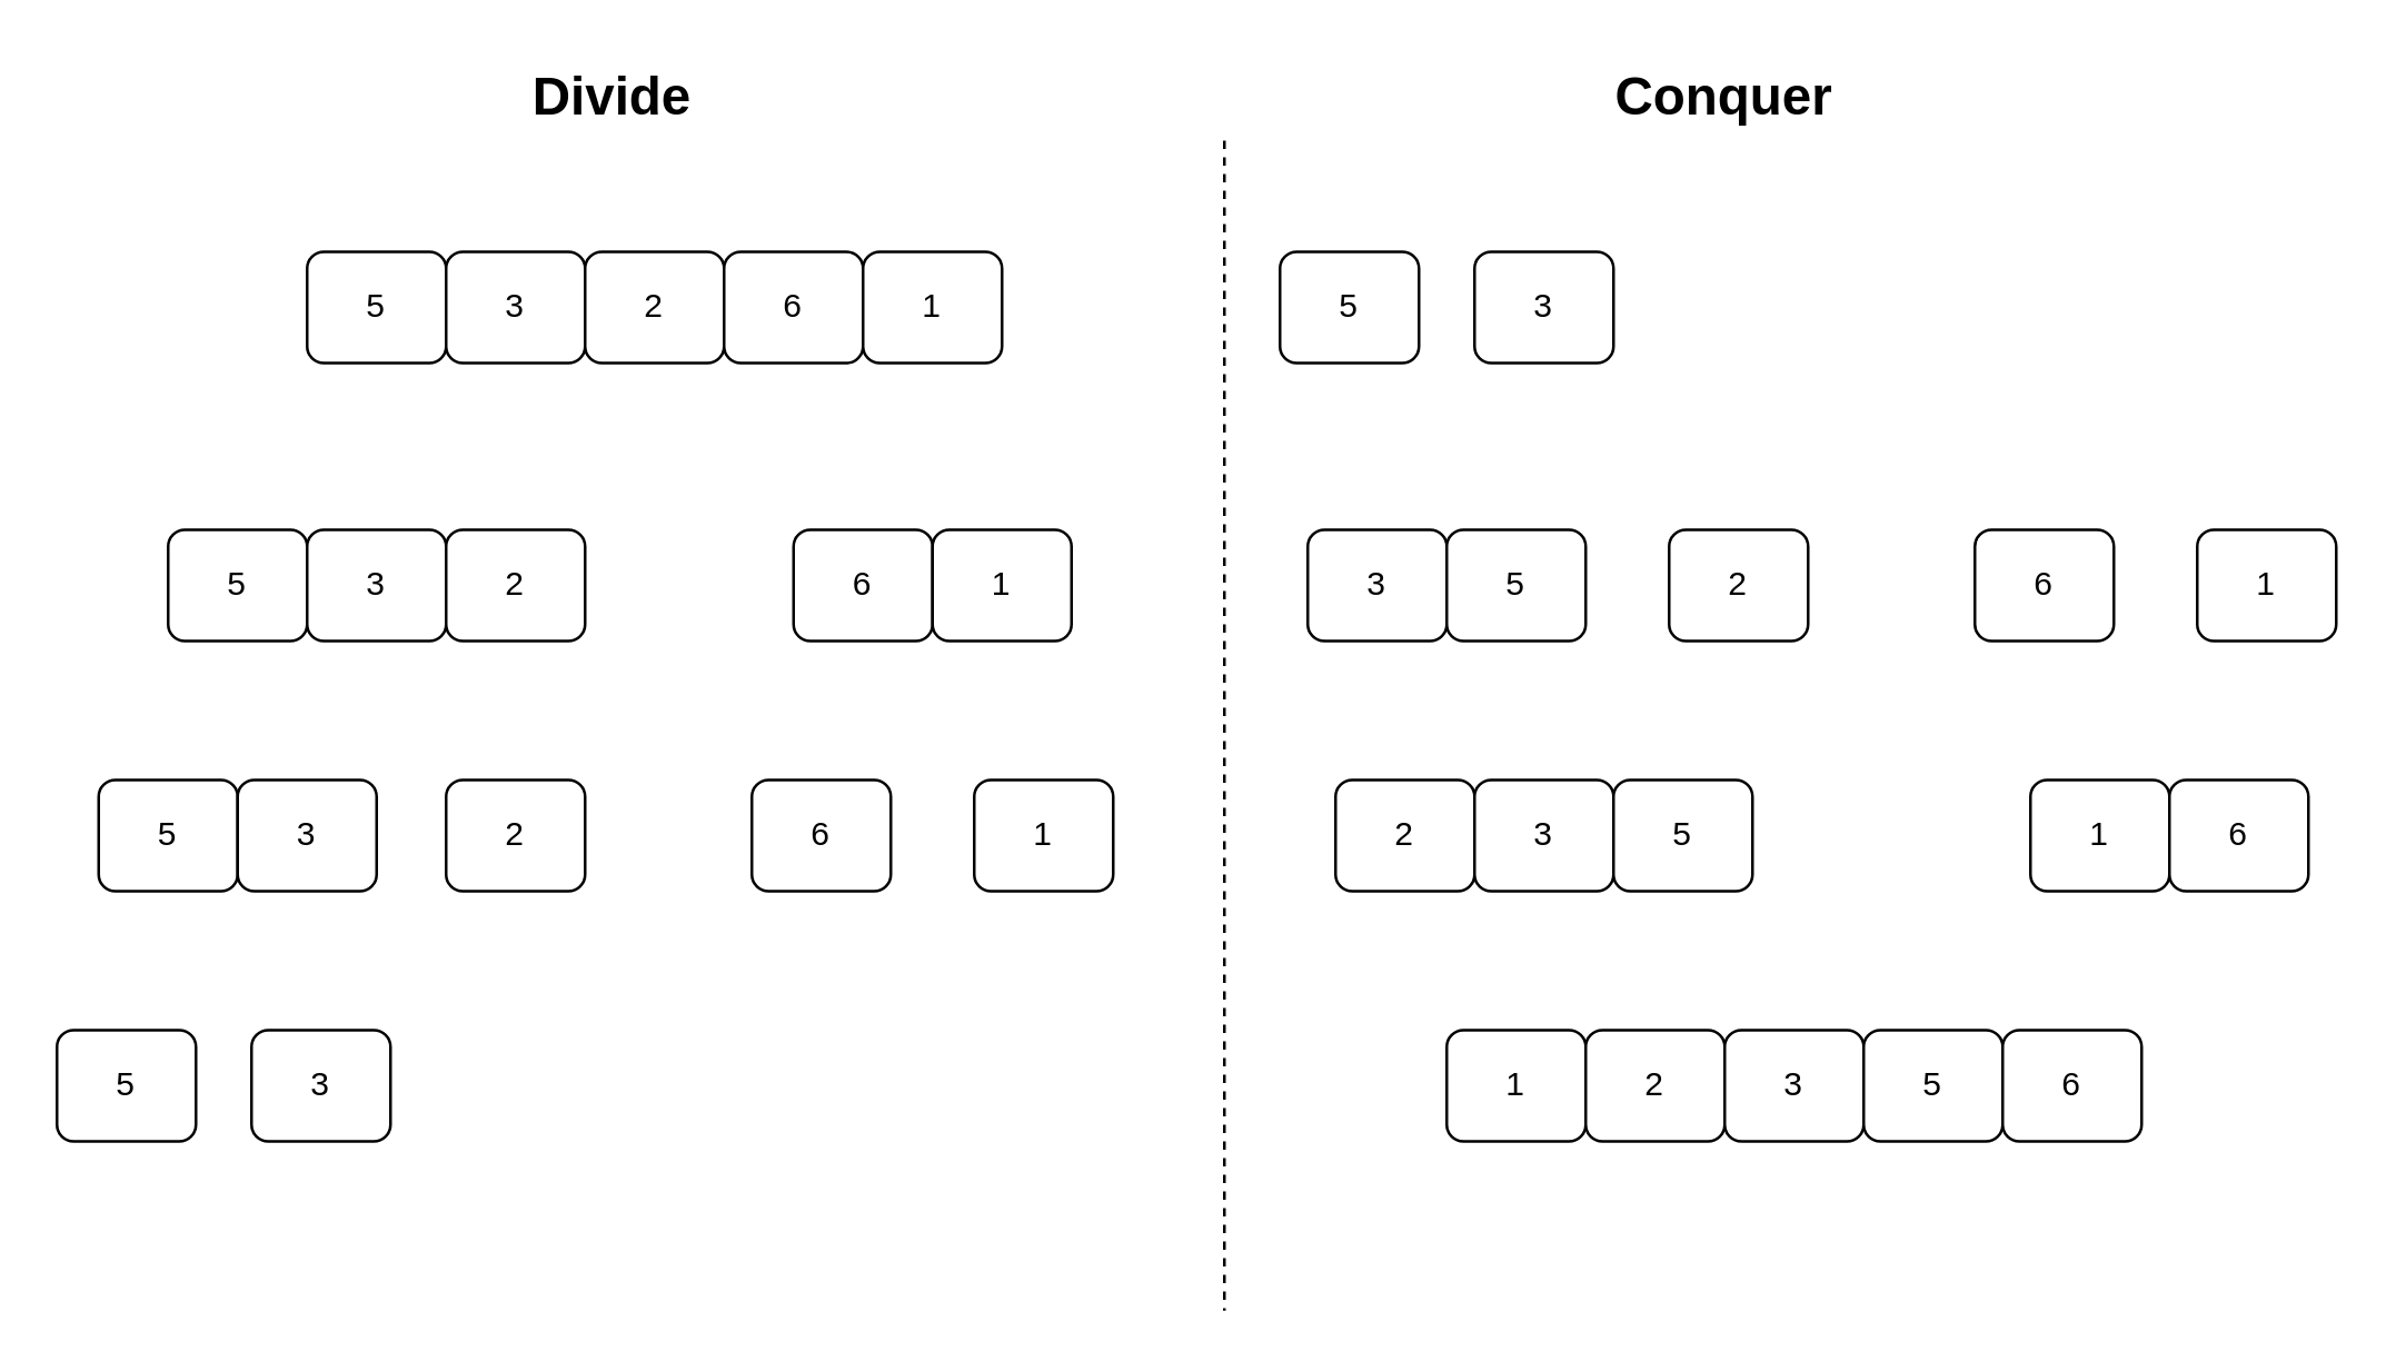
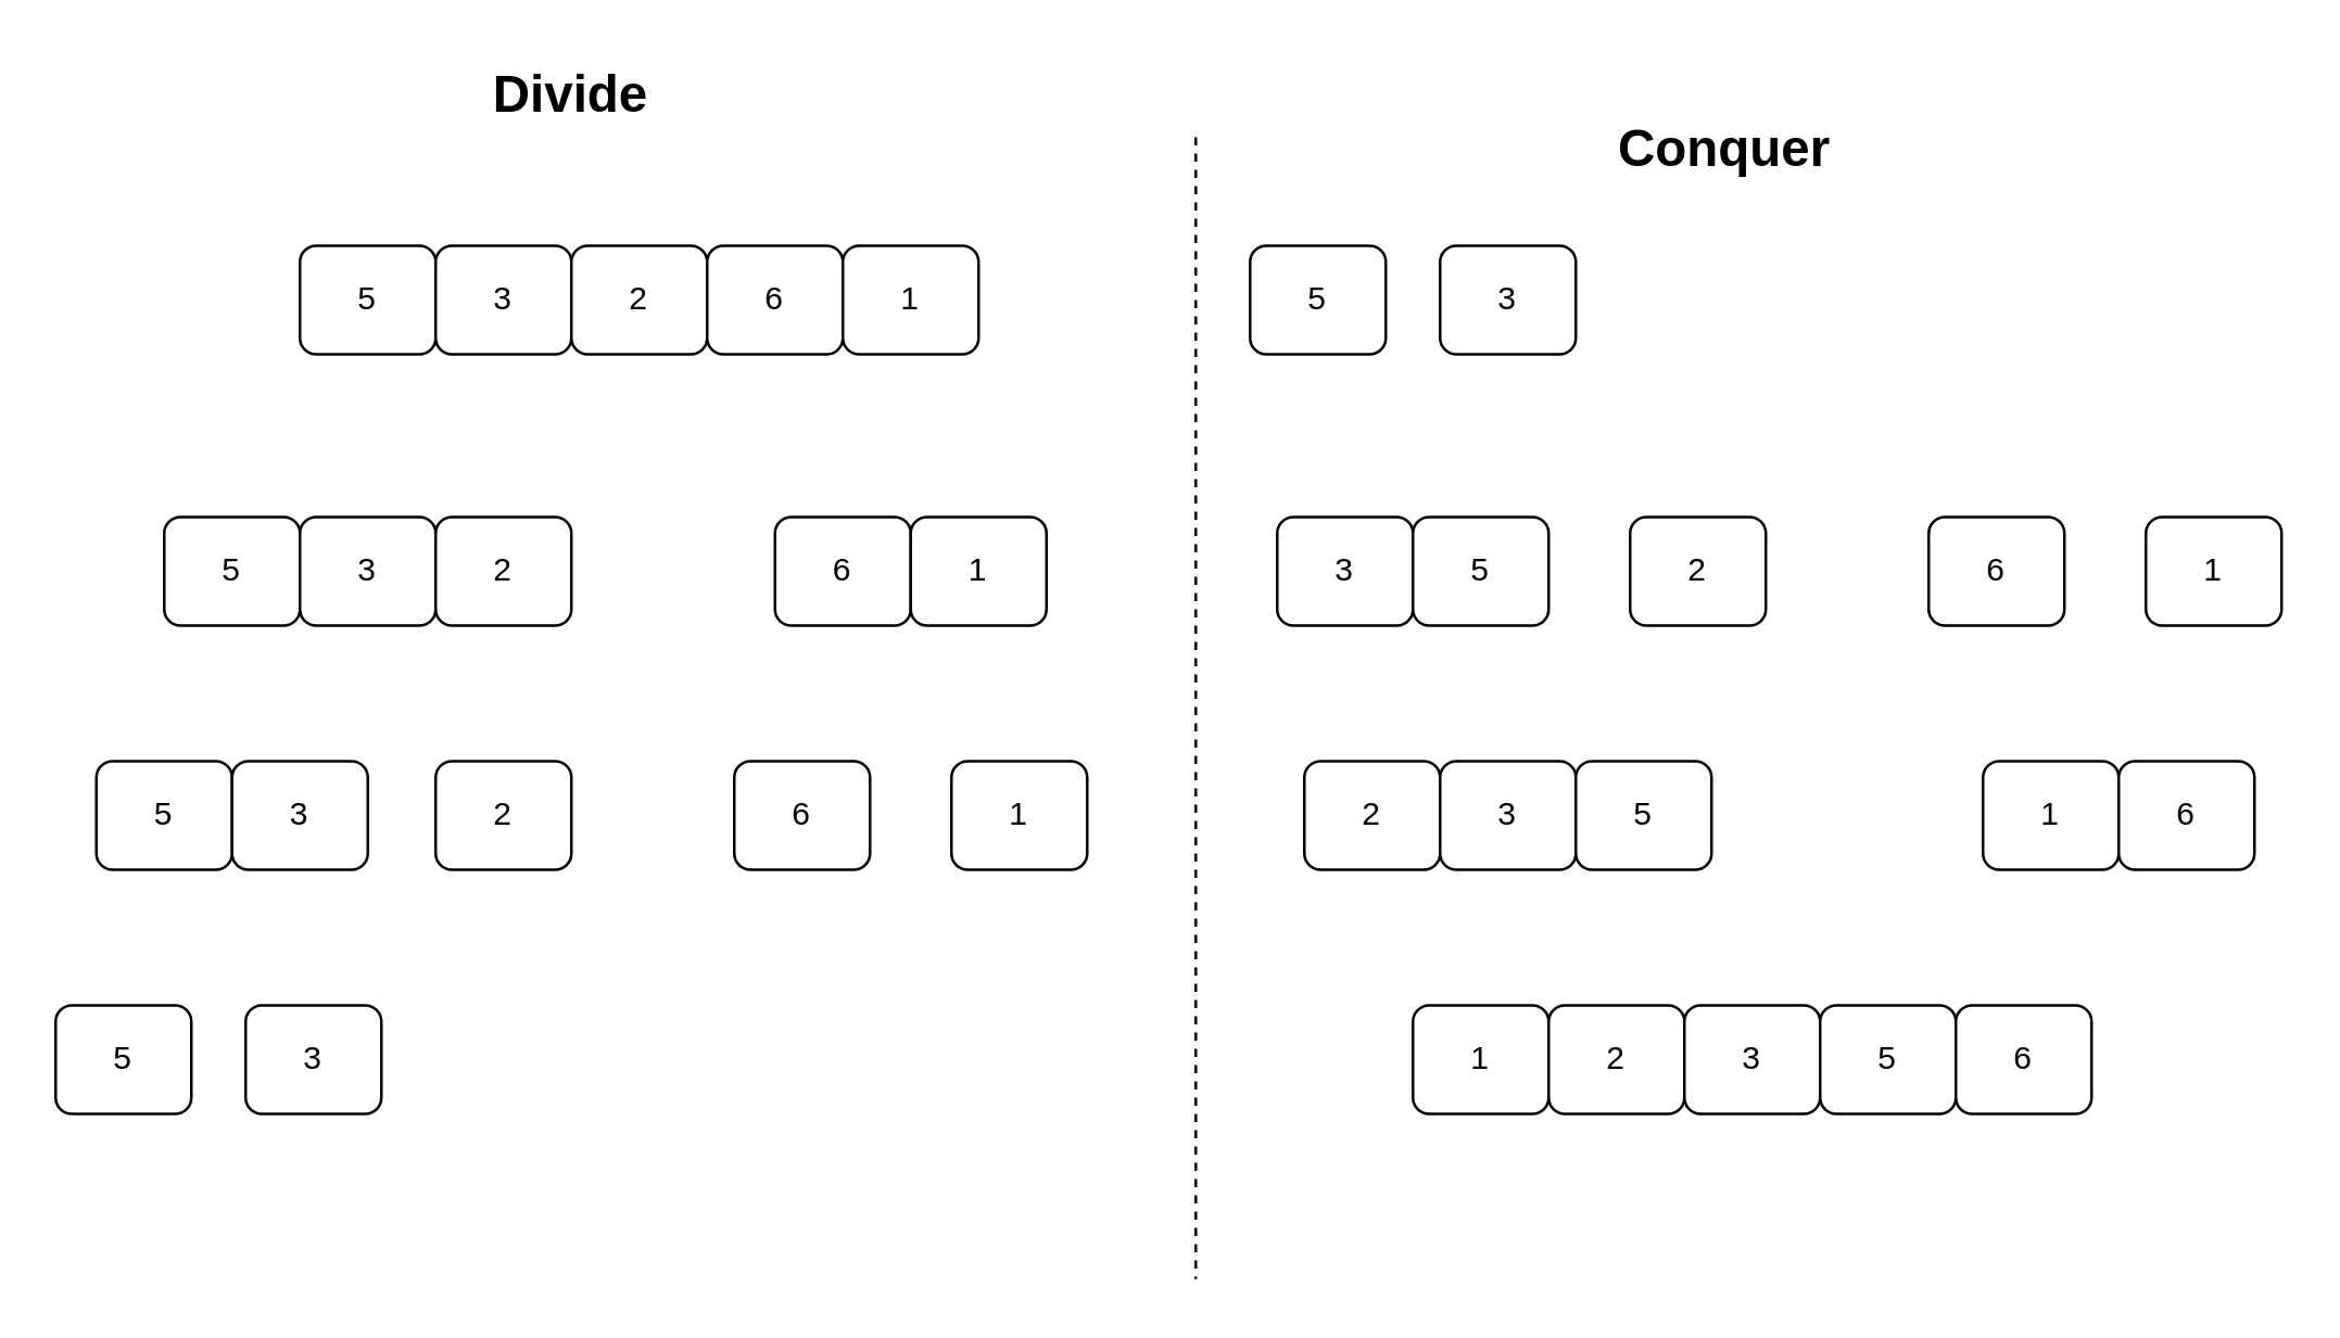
- <mxCell id="20" value="Divide" style="text;html=1;align=center;verticalAlign=middle;whiteSpace=wrap;rounded=0;fontSize=19;fontStyle=1" vertex="1" parent="1"><mxGeometry x="180" y="20" width="80" height="30" as="geometry" /></mxCell>
+ <mxCell id="20" value="Divide" style="text;html=1;align=center;verticalAlign=middle;whiteSpace=wrap;rounded=0;fontSize=19;fontStyle=1" vertex="1" parent="1"><mxGeometry x="170" y="20" width="80" height="30" as="geometry" /></mxCell>
- <mxCell id="21" value="Conquer" style="text;html=1;align=center;verticalAlign=middle;whiteSpace=wrap;rounded=0;fontSize=19;fontStyle=1" vertex="1" parent="1"><mxGeometry x="580" y="20" width="80" height="30" as="geometry" /></mxCell>
+ <mxCell id="21" value="Conquer" style="text;html=1;align=center;verticalAlign=middle;whiteSpace=wrap;rounded=0;fontSize=19;fontStyle=1" vertex="1" parent="1"><mxGeometry x="595" y="40" width="80" height="30" as="geometry" /></mxCell>
